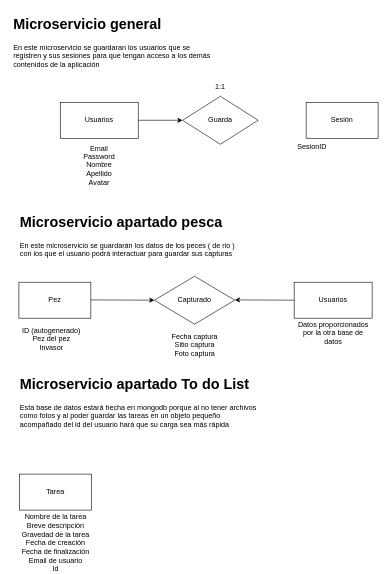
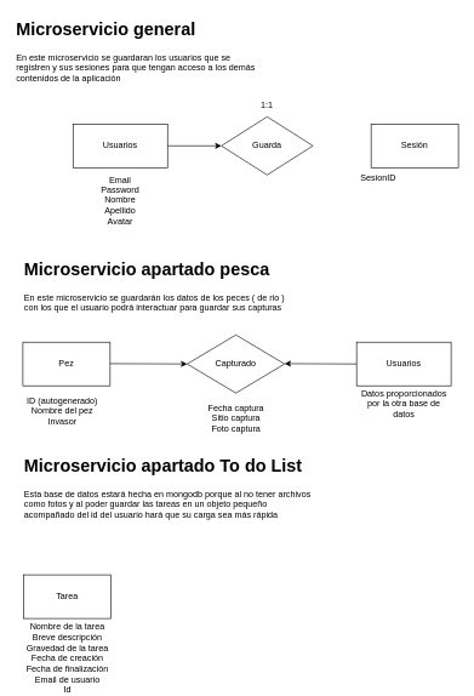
- <mxCell id="12" value="ID (autogenerado)&lt;div&gt;Pez del pez&lt;/div&gt;&lt;div&gt;Invasor&lt;/div&gt;" style="text;html=1;align=center;verticalAlign=middle;whiteSpace=wrap;rounded=0;" vertex="1" parent="1"><mxGeometry x="20" y="550" width="131" height="30" as="geometry" /></mxCell>
+ <mxCell id="12" value="ID (autogenerado)&lt;div&gt;Nombre del pez&lt;/div&gt;&lt;div&gt;Invasor&lt;/div&gt;" style="text;html=1;align=center;verticalAlign=middle;whiteSpace=wrap;rounded=0;" vertex="1" parent="1"><mxGeometry x="20" y="550" width="131" height="30" as="geometry" /></mxCell>
